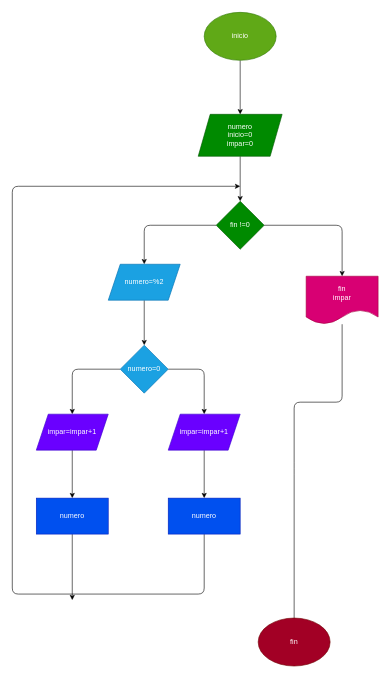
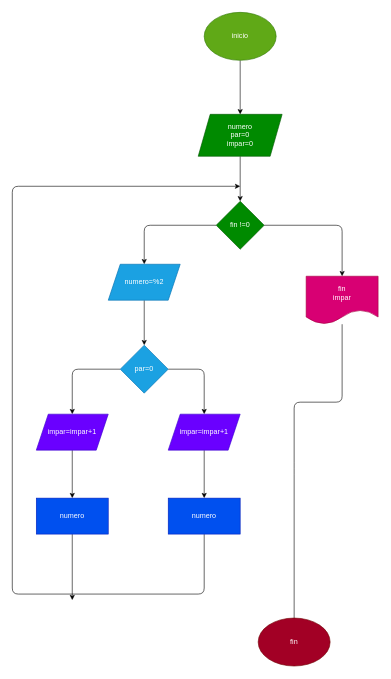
- <mxCell id="5" value="numero&lt;br&gt;inicio=0&lt;br&gt;impar=0" style="shape=parallelogram;perimeter=parallelogramPerimeter;whiteSpace=wrap;html=1;fixedSize=1;fillColor=#008a00;fontColor=#ffffff;strokeColor=#005700;" parent="1" vertex="1"><mxGeometry x="330" y="190" width="140" height="70" as="geometry" /></mxCell>
+ <mxCell id="5" value="numero&lt;br&gt;par=0&lt;br&gt;impar=0" style="shape=parallelogram;perimeter=parallelogramPerimeter;whiteSpace=wrap;html=1;fixedSize=1;fillColor=#008a00;fontColor=#ffffff;strokeColor=#005700;" parent="1" vertex="1"><mxGeometry x="330" y="190" width="140" height="70" as="geometry" /></mxCell>
- <mxCell id="15" value="numero=0" style="rhombus;whiteSpace=wrap;html=1;fillColor=#1ba1e2;fontColor=#ffffff;strokeColor=#006EAF;" parent="1" vertex="1"><mxGeometry x="200" y="575" width="80" height="80" as="geometry" /></mxCell>
+ <mxCell id="15" value="par=0" style="rhombus;whiteSpace=wrap;html=1;fillColor=#1ba1e2;fontColor=#ffffff;strokeColor=#006EAF;" parent="1" vertex="1"><mxGeometry x="200" y="575" width="80" height="80" as="geometry" /></mxCell>
